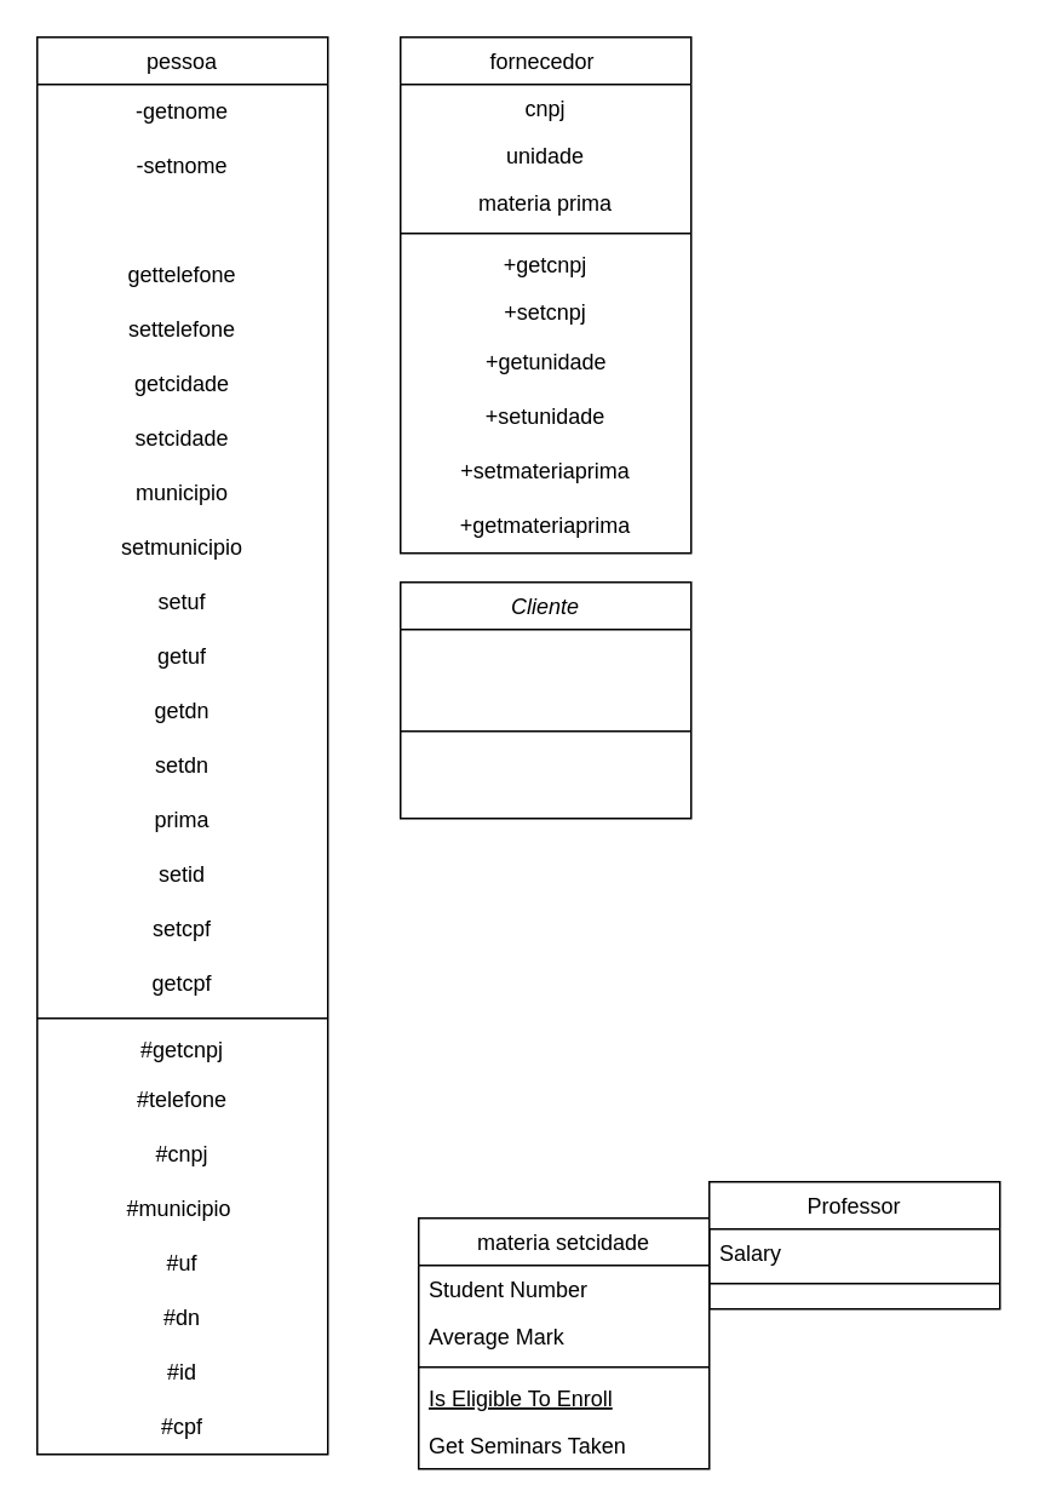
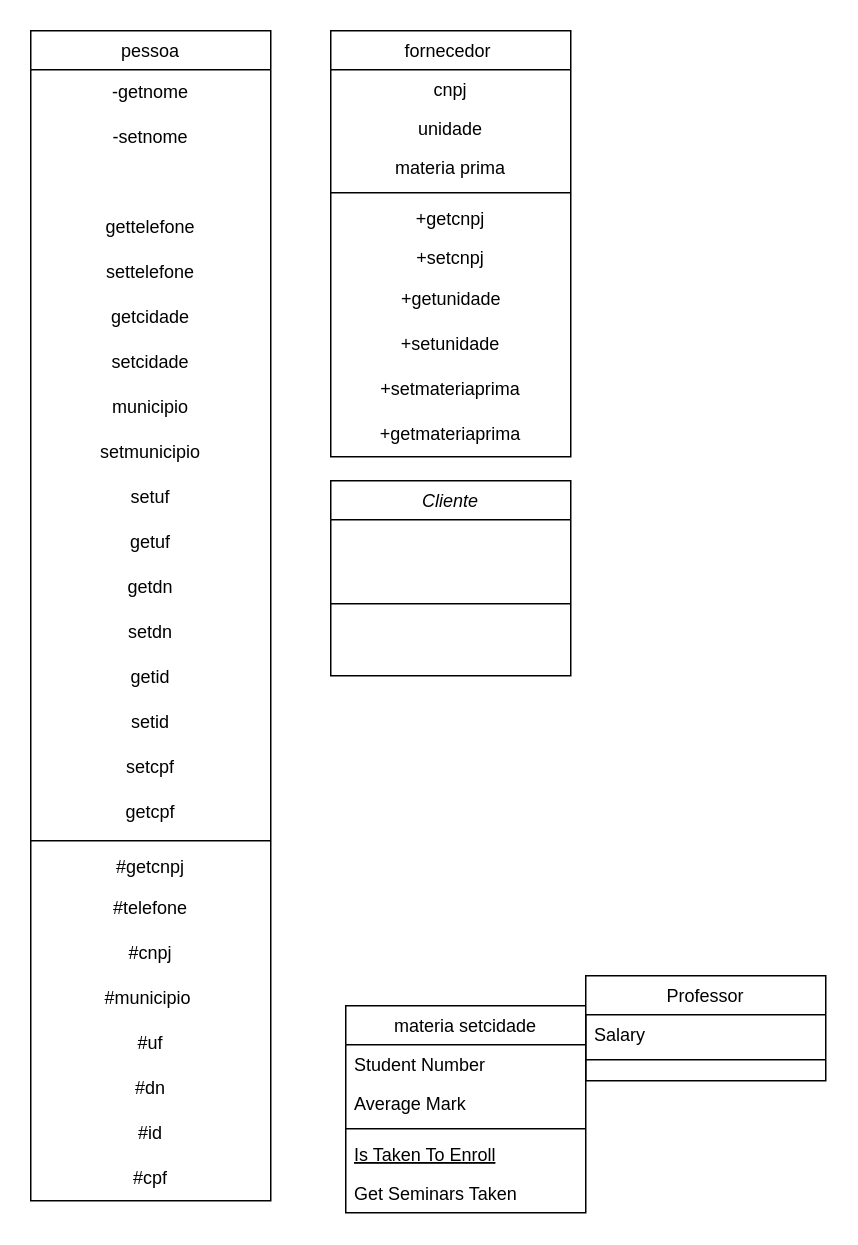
- <mxCell id="40" value="prima" style="text;html=1;align=center;verticalAlign=middle;whiteSpace=wrap;rounded=0;" vertex="1" parent="26"><mxGeometry y="416" width="160" height="30" as="geometry" /></mxCell>
+ <mxCell id="40" value="getid" style="text;html=1;align=center;verticalAlign=middle;whiteSpace=wrap;rounded=0;" vertex="1" parent="26"><mxGeometry y="416" width="160" height="30" as="geometry" /></mxCell>
- <mxCell id="10" value="Is Eligible To Enroll" style="text;align=left;verticalAlign=top;spacingLeft=4;spacingRight=4;overflow=hidden;rotatable=0;points=[[0,0.5],[1,0.5]];portConstraint=eastwest;fontStyle=4" parent="6" vertex="1"><mxGeometry y="86" width="160" height="26" as="geometry" /></mxCell>
+ <mxCell id="10" value="Is Taken To Enroll" style="text;align=left;verticalAlign=top;spacingLeft=4;spacingRight=4;overflow=hidden;rotatable=0;points=[[0,0.5],[1,0.5]];portConstraint=eastwest;fontStyle=4" parent="6" vertex="1"><mxGeometry y="86" width="160" height="26" as="geometry" /></mxCell>
